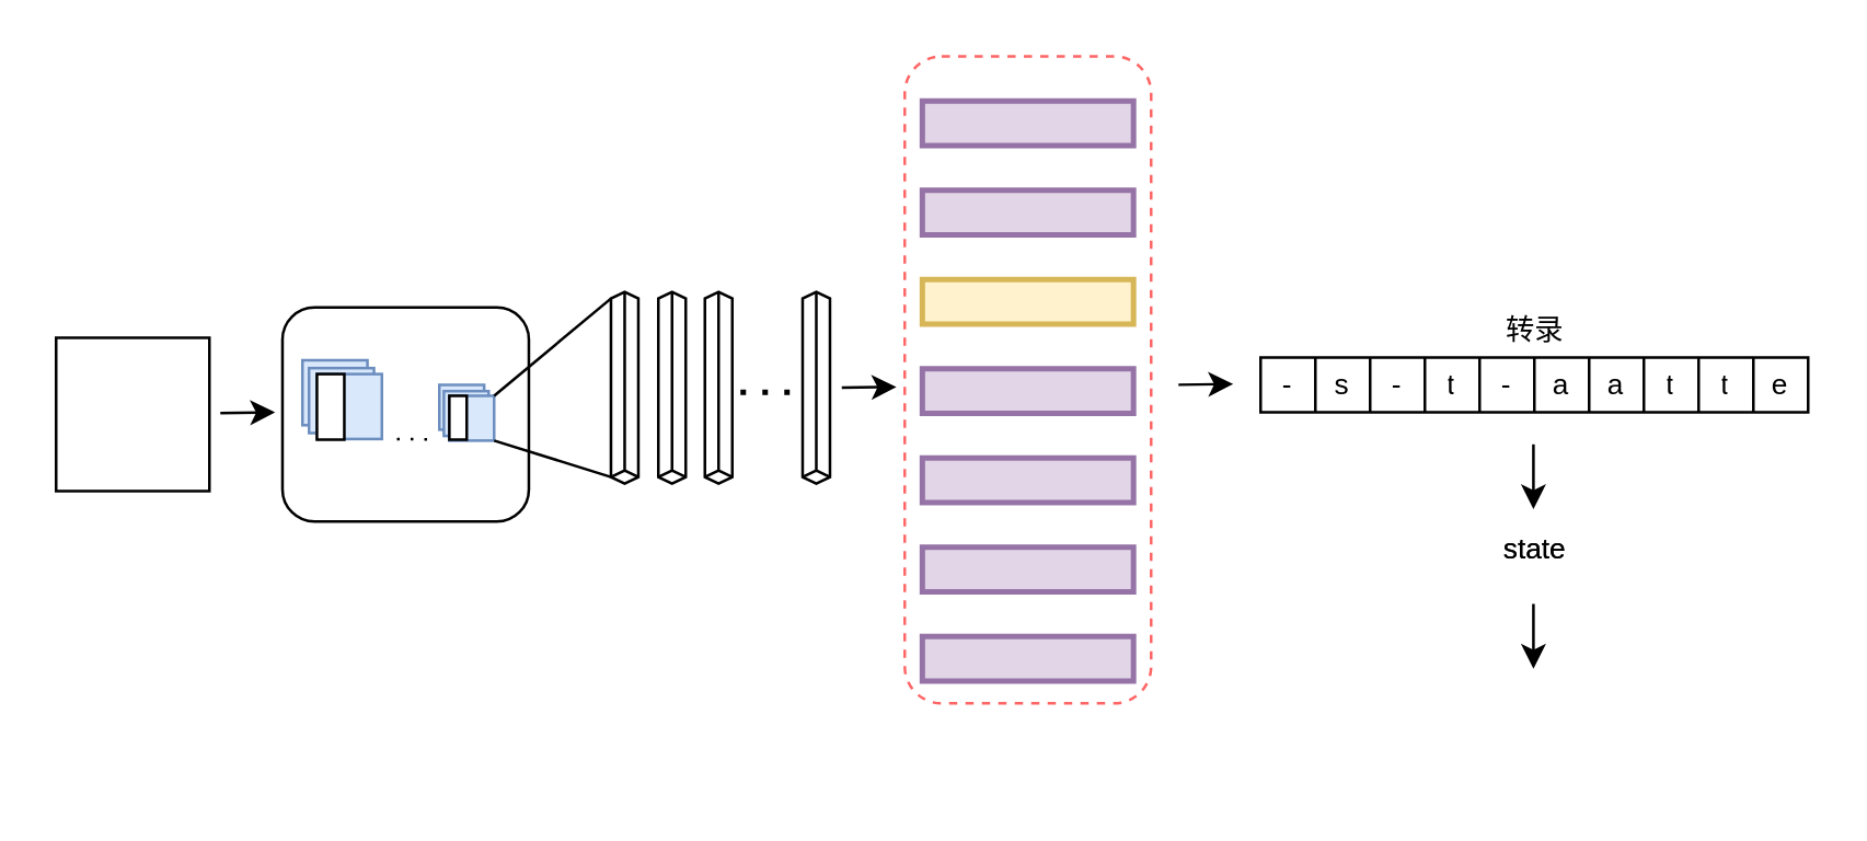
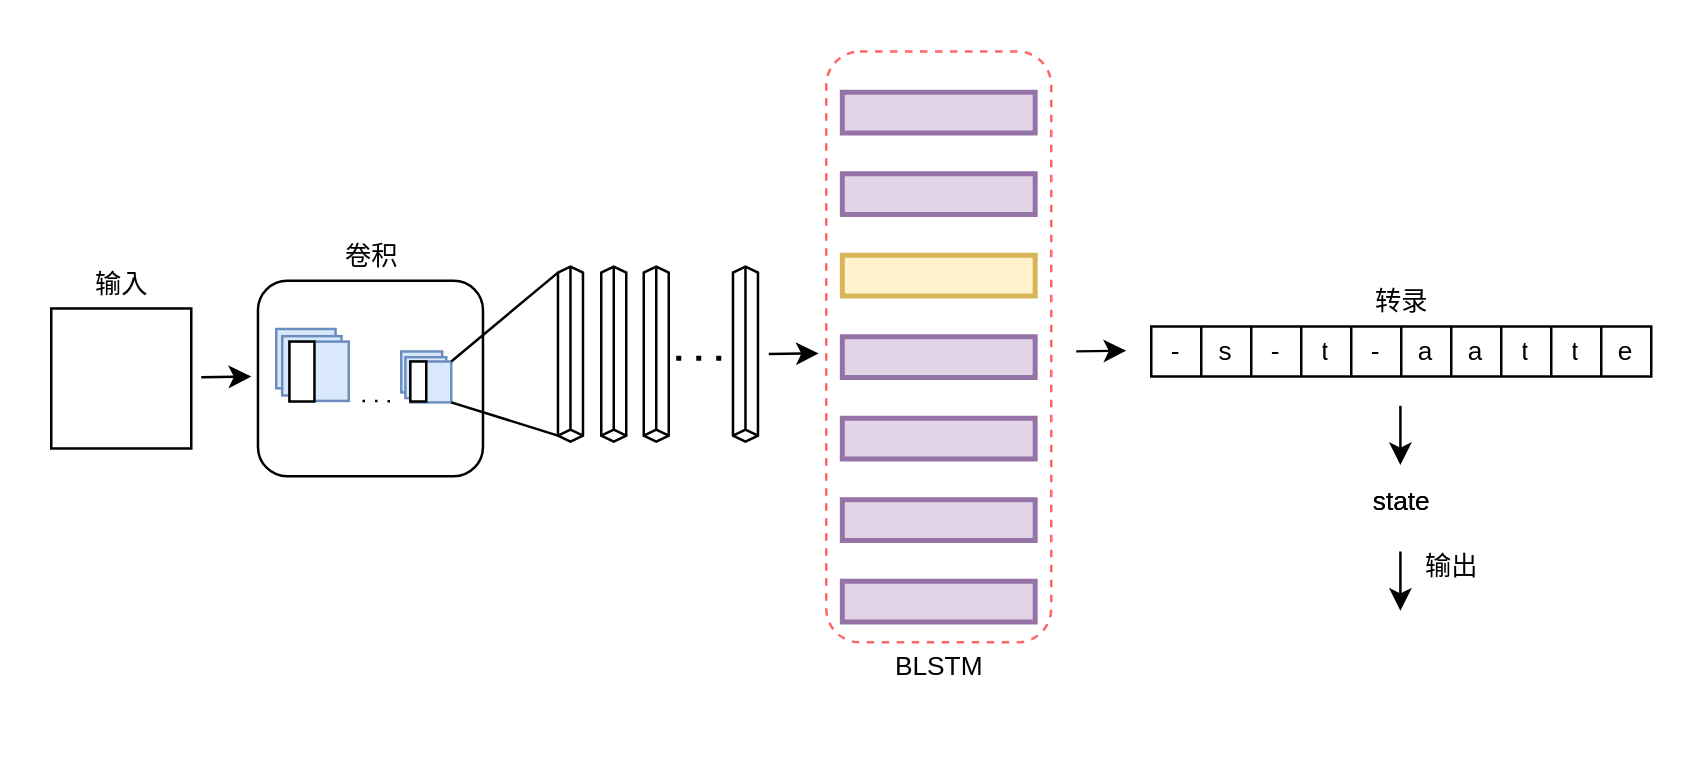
+ <mxCell id="7" value="&lt;span style=&quot;font-size: 10.5px&quot;&gt;卷积&lt;/span&gt;" style="text;html=1;align=center;verticalAlign=middle;resizable=0;points=[];autosize=1;fontSize=10.5;" vertex="1" parent="2"><mxGeometry x="107.69" y="71.7" width="40" height="20" as="geometry" /></mxCell>
+ <mxCell id="5" value="输入" style="text;html=1;align=center;verticalAlign=middle;resizable=0;points=[];autosize=1;fontSize=10.5;" vertex="1" parent="2"><mxGeometry x="8" y="82.79" width="40" height="20" as="geometry" /></mxCell>
+ <mxCell id="43" value="&lt;font style=&quot;font-size: 10.5px&quot;&gt;输出&lt;/font&gt;" style="text;html=1;align=center;verticalAlign=middle;resizable=0;points=[];autosize=1;fontSize=10.5;" vertex="1" parent="2"><mxGeometry x="540.004" y="195.591" width="40" height="20" as="geometry" /></mxCell>
+ <mxCell id="52" value="&lt;font style=&quot;font-size: 10.5px&quot;&gt;BLSTM&lt;/font&gt;" style="text;html=1;align=center;verticalAlign=middle;resizable=0;points=[];autosize=1;fontSize=10.5;" vertex="1" parent="2"><mxGeometry x="325.004" y="236.341" width="60" height="20" as="geometry" /></mxCell>
